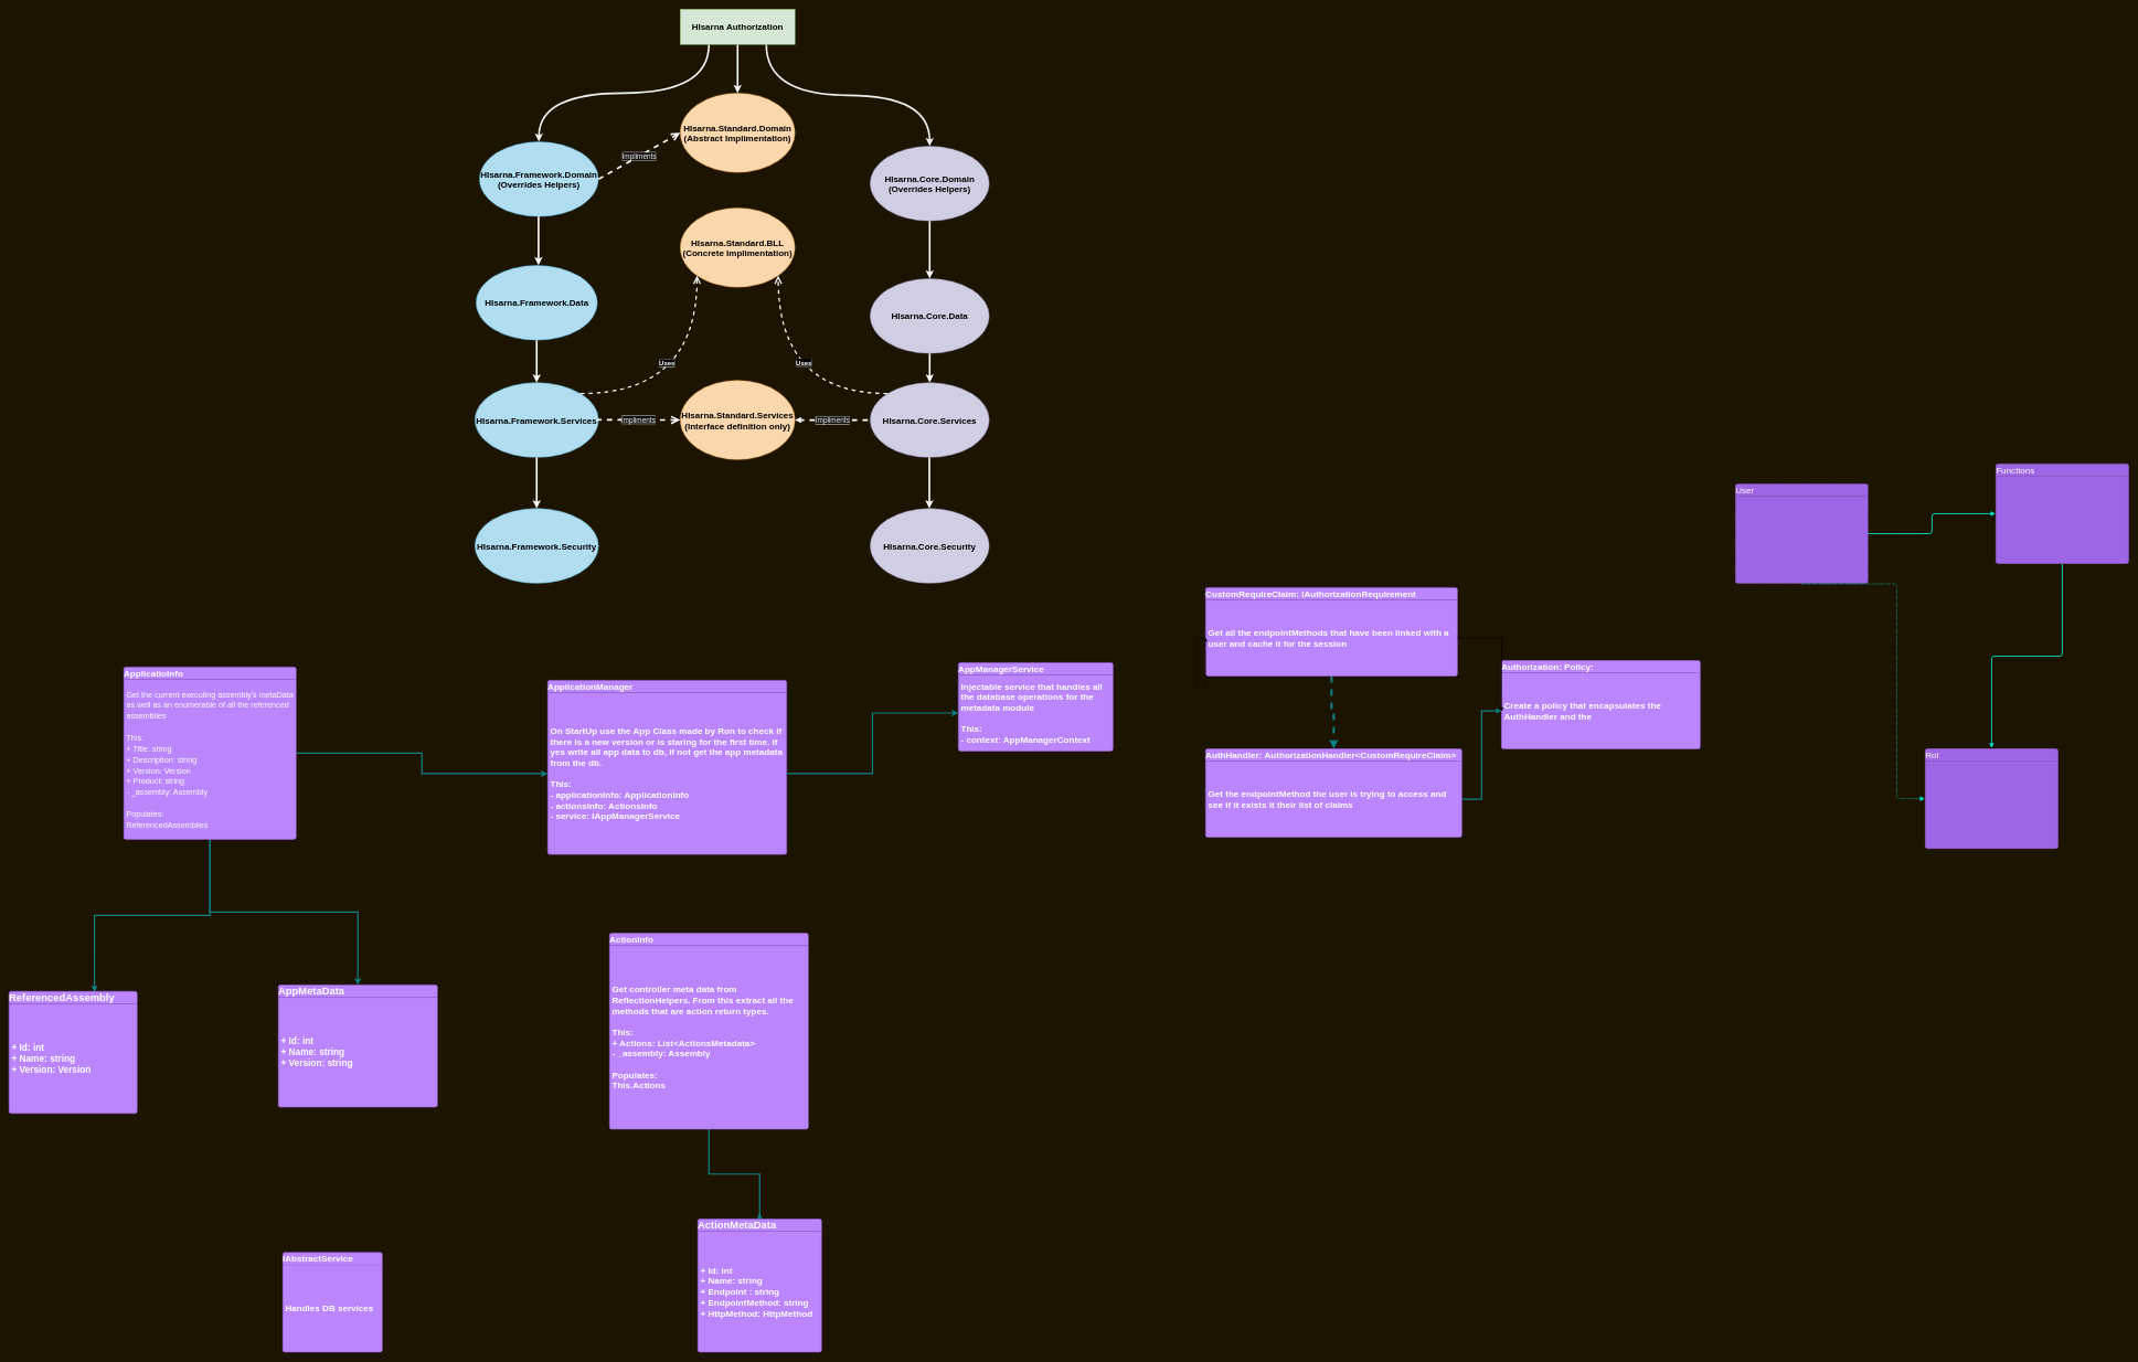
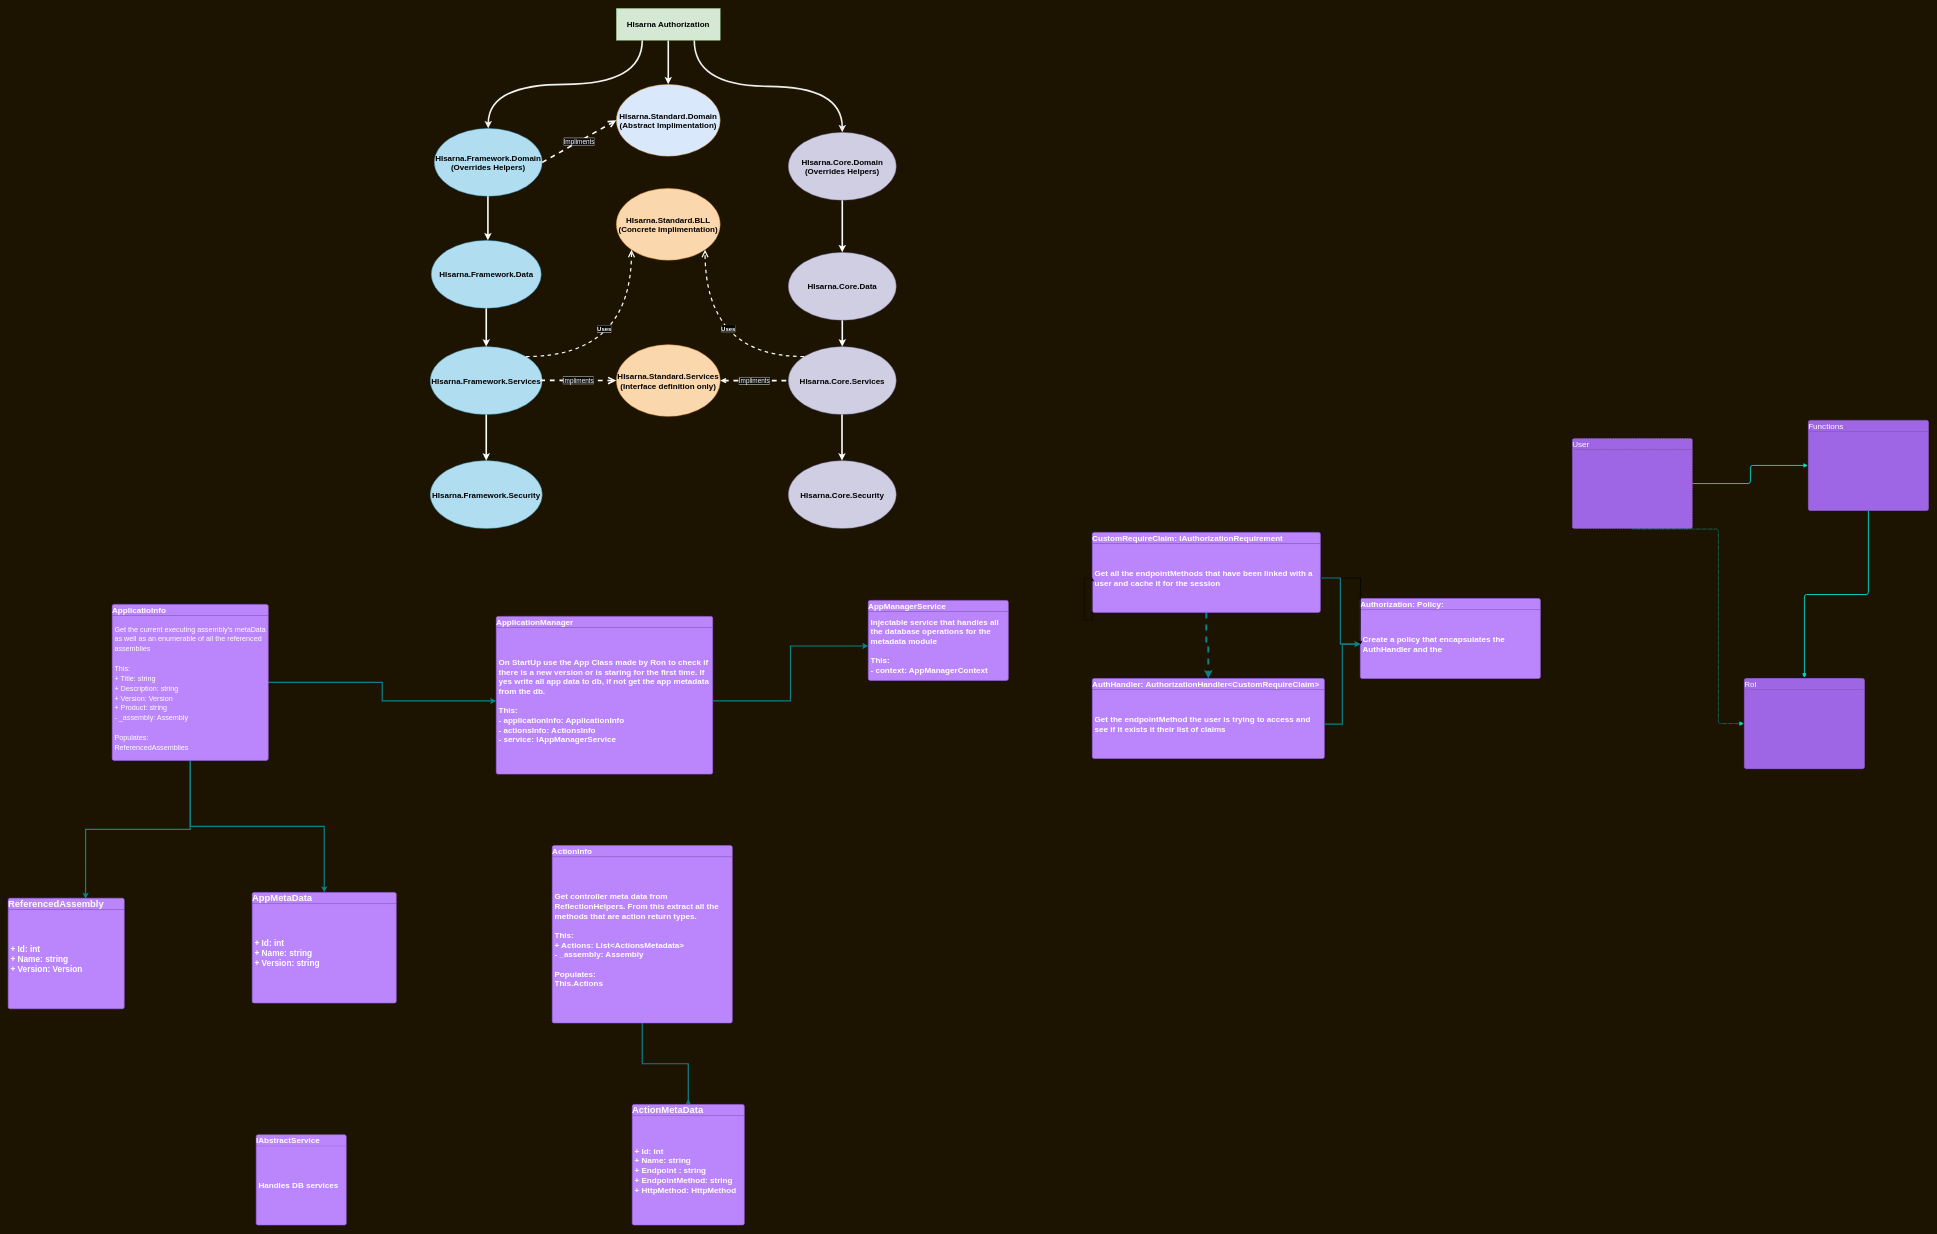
- <mxCell id="44" value="&lt;font style=&quot;font-size: 20px;&quot;&gt;&lt;b&gt;HIsarna.Standard.Domain&lt;br&gt;(Abstract Implimentation)&lt;br&gt;&lt;/b&gt;&lt;/font&gt;" style="ellipse;whiteSpace=wrap;html=1;fillColor=#fad7ac;strokeColor=#b46504;" vertex="1" parent="1"><mxGeometry x="1540" y="210" width="260" height="180" as="geometry" /></mxCell>
+ <mxCell id="44" value="&lt;font style=&quot;font-size: 20px;&quot;&gt;&lt;b&gt;HIsarna.Standard.Domain&lt;br&gt;(Abstract Implimentation)&lt;br&gt;&lt;/b&gt;&lt;/font&gt;" style="ellipse;whiteSpace=wrap;html=1;fillColor=#dae8fc;strokeColor=#b46504;" vertex="1" parent="1"><mxGeometry x="1540" y="210" width="260" height="180" as="geometry" /></mxCell>
+ <mxCell id="41" style="edgeStyle=orthogonalEdgeStyle;rounded=0;orthogonalLoop=1;jettySize=auto;html=1;exitX=1;exitY=0.5;exitDx=0;exitDy=0;fillColor=#b0e3e6;strokeColor=#0e8088;strokeWidth=3;entryX=0;entryY=0.5;entryDx=0;entryDy=0;" parent="1" source="36" target="38" edge="1"><mxGeometry relative="1" as="geometry"><mxPoint x="3330" y="1818.2" as="sourcePoint" /><mxPoint x="3719" y="1681.2" as="targetPoint" /></mxGeometry></mxCell>
